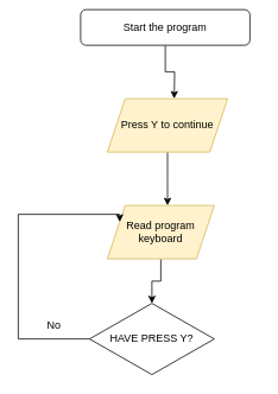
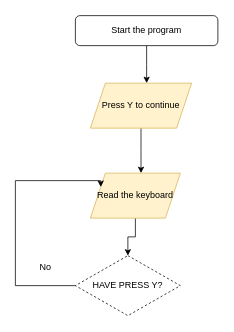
- <mxCell id="3" value="Start the program" style="rounded=1;whiteSpace=wrap;html=1;" parent="1" vertex="1"><mxGeometry x="90" y="10" width="190" height="40" as="geometry" /></mxCell>
+ <mxCell id="3" value="Start the program" style="rounded=1;whiteSpace=wrap;html=1;" parent="1" vertex="1"><mxGeometry x="100" y="20" width="190" height="40" as="geometry" /></mxCell>
- <mxCell id="7" value="Read program keyboard" style="shape=parallelogram;perimeter=parallelogramPerimeter;whiteSpace=wrap;html=1;fixedSize=1;fillColor=#fff2cc;strokeColor=#d6b656;" vertex="1" parent="1"><mxGeometry x="120" y="230" width="120" height="60" as="geometry" /></mxCell>
+ <mxCell id="7" value="Read the keyboard" style="shape=parallelogram;perimeter=parallelogramPerimeter;whiteSpace=wrap;html=1;fixedSize=1;fillColor=#fff2cc;strokeColor=#d6b656;" vertex="1" parent="1"><mxGeometry x="120" y="230" width="120" height="60" as="geometry" /></mxCell>
- <mxCell id="10" value="No" style="text;html=1;align=center;verticalAlign=middle;resizable=0;points=[];autosize=1;strokeColor=none;fillColor=none;" vertex="1" parent="1"><mxGeometry x="40" y="350" width="40" height="30" as="geometry" /></mxCell>
+ <mxCell id="10" value="No" style="text;html=1;align=center;verticalAlign=middle;resizable=0;points=[];autosize=1;strokeColor=none;fillColor=none;" vertex="1" parent="1"><mxGeometry x="40" y="340" width="40" height="30" as="geometry" /></mxCell>
- <mxCell id="9" value="HAVE PRESS Y?" style="rhombus;whiteSpace=wrap;html=1;" vertex="1" parent="1"><mxGeometry x="100" y="340" width="140" height="80" as="geometry" /></mxCell>
+ <mxCell id="9" value="HAVE PRESS Y?" style="rhombus;whiteSpace=wrap;html=1;dashed=1;" vertex="1" parent="1"><mxGeometry x="100" y="340" width="140" height="80" as="geometry" /></mxCell>
